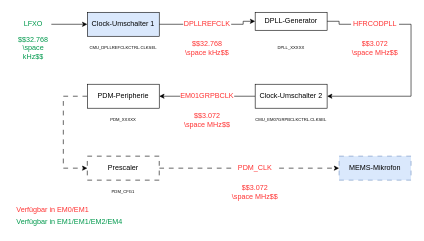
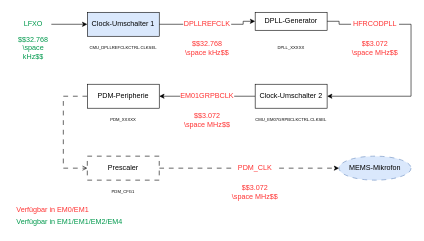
- <mxCell id="23" style="edgeStyle=orthogonalEdgeStyle;rounded=0;orthogonalLoop=1;jettySize=auto;html=1;exitX=0;exitY=0.5;exitDx=0;exitDy=0;entryX=0;entryY=0.5;entryDx=0;entryDy=0;dashed=1;dashPattern=8 8;" edge="1" parent="1" source="24" target="26"><mxGeometry relative="1" as="geometry"><Array as="points"><mxPoint x="105" y="160" /><mxPoint x="105" y="280" /></Array></mxGeometry></mxCell>
+ <mxCell id="23" style="edgeStyle=orthogonalEdgeStyle;rounded=0;orthogonalLoop=1;jettySize=auto;html=1;exitX=0;exitY=0.5;exitDx=0;exitDy=0;entryX=0;entryY=0.5;entryDx=0;entryDy=0;dashed=1;dashPattern=8 8;endArrow=open;" edge="1" parent="1" source="24" target="26"><mxGeometry relative="1" as="geometry"><Array as="points"><mxPoint x="105" y="160" /><mxPoint x="105" y="280" /></Array></mxGeometry></mxCell>
- <mxCell id="32" value="MEMS-Mikrofon" style="rounded=0;whiteSpace=wrap;html=1;dashed=1;dashPattern=8 8;fillColor=#dae8fc;strokeColor=#6c8ebf;" vertex="1" parent="1"><mxGeometry x="565" y="260" width="120" height="40" as="geometry" /></mxCell>
+ <mxCell id="32" value="MEMS-Mikrofon" style="ellipse;whiteSpace=wrap;html=1;dashed=1;dashPattern=8 8;fillColor=#dae8fc;strokeColor=#6c8ebf;" vertex="1" parent="1"><mxGeometry x="565" y="260" width="120" height="40" as="geometry" /></mxCell>
